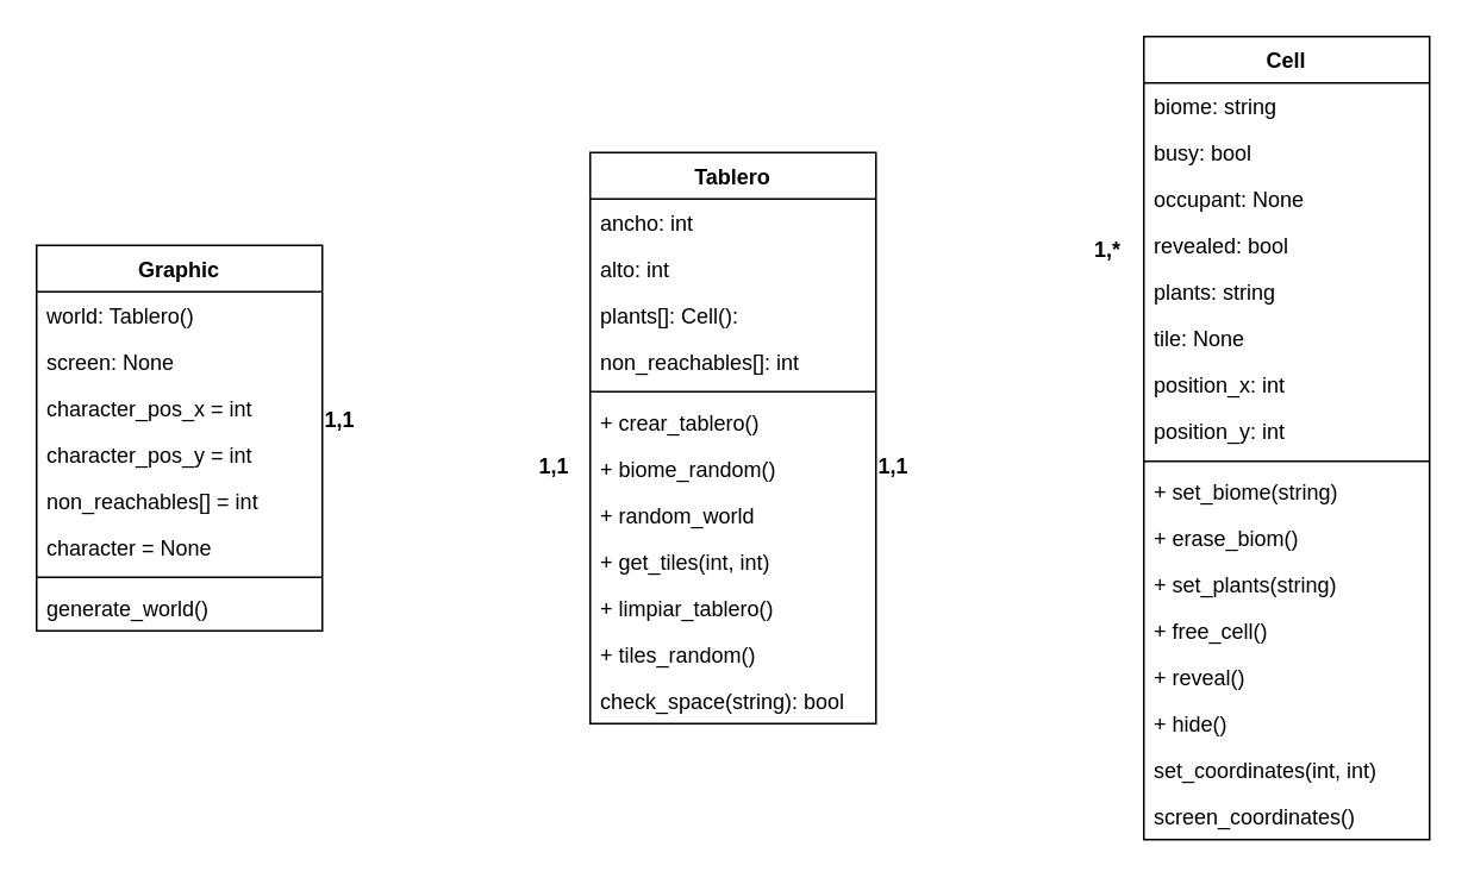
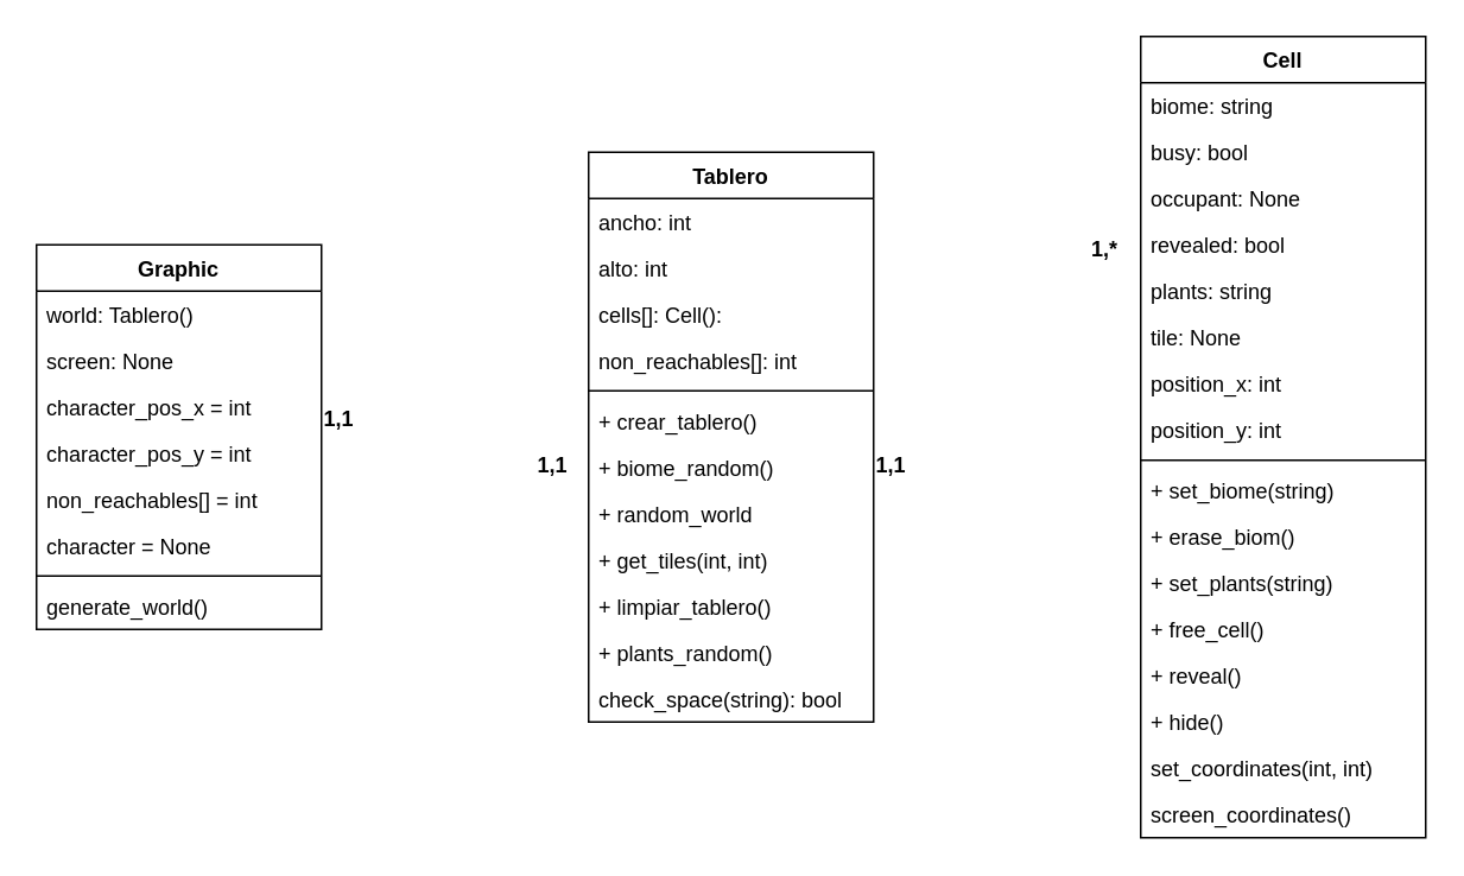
- <mxCell id="32" value="plants[]: Cell(): " style="text;strokeColor=none;fillColor=none;align=left;verticalAlign=top;spacingLeft=4;spacingRight=4;overflow=hidden;rotatable=0;points=[[0,0.5],[1,0.5]];portConstraint=eastwest;" vertex="1" parent="29"><mxGeometry y="78" width="160" height="26" as="geometry" /></mxCell>
+ <mxCell id="32" value="cells[]: Cell(): " style="text;strokeColor=none;fillColor=none;align=left;verticalAlign=top;spacingLeft=4;spacingRight=4;overflow=hidden;rotatable=0;points=[[0,0.5],[1,0.5]];portConstraint=eastwest;" vertex="1" parent="29"><mxGeometry y="78" width="160" height="26" as="geometry" /></mxCell>
- <mxCell id="40" value="+ tiles_random()" style="text;strokeColor=none;fillColor=none;align=left;verticalAlign=top;spacingLeft=4;spacingRight=4;overflow=hidden;rotatable=0;points=[[0,0.5],[1,0.5]];portConstraint=eastwest;" vertex="1" parent="29"><mxGeometry y="268" width="160" height="26" as="geometry" /></mxCell>
+ <mxCell id="40" value="+ plants_random()" style="text;strokeColor=none;fillColor=none;align=left;verticalAlign=top;spacingLeft=4;spacingRight=4;overflow=hidden;rotatable=0;points=[[0,0.5],[1,0.5]];portConstraint=eastwest;" vertex="1" parent="29"><mxGeometry y="268" width="160" height="26" as="geometry" /></mxCell>
